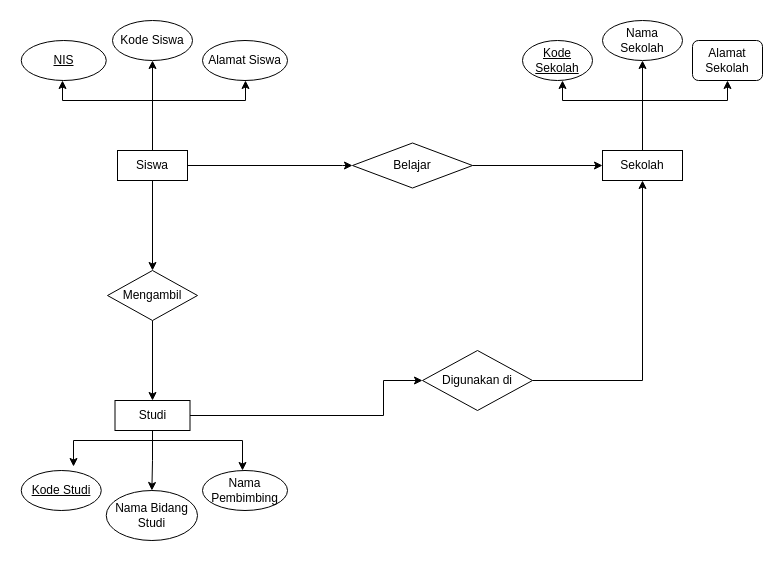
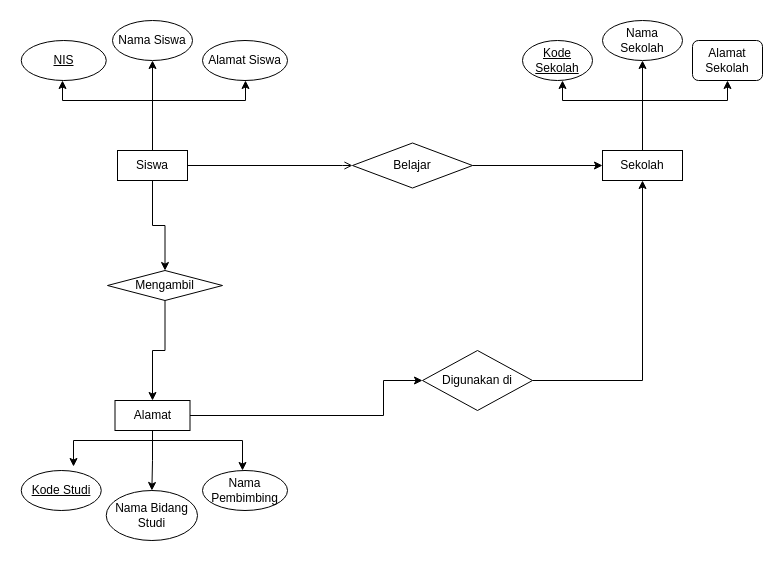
- <mxCell id="24" value="Kode Siswa" style="ellipse;whiteSpace=wrap;html=1;align=center;labelBackgroundColor=none;" vertex="1" parent="1"><mxGeometry x="112" width="80" height="40" as="geometry" y="20" /></mxCell>
+ <mxCell id="24" value="Nama Siswa" style="ellipse;whiteSpace=wrap;html=1;align=center;labelBackgroundColor=none;" vertex="1" parent="1"><mxGeometry x="112" width="80" height="40" as="geometry" y="20" /></mxCell>
- <mxCell id="16" value="" style="edgeStyle=orthogonalEdgeStyle;rounded=0;orthogonalLoop=1;jettySize=auto;html=1;entryX=0;entryY=0.5;entryDx=0;entryDy=0;" edge="1" parent="1" source="18" target="20"><mxGeometry relative="1" as="geometry"><mxPoint x="262" y="165" as="targetPoint" /><Array as="points"><mxPoint x="342" y="165" /></Array></mxGeometry></mxCell>
+ <mxCell id="16" value="" style="edgeStyle=orthogonalEdgeStyle;rounded=0;orthogonalLoop=1;jettySize=auto;html=1;entryX=0;entryY=0.5;entryDx=0;entryDy=0;endArrow=open;" edge="1" parent="1" source="18" target="20"><mxGeometry relative="1" as="geometry"><mxPoint x="262" y="165" as="targetPoint" /><Array as="points"><mxPoint x="342" y="165" /></Array></mxGeometry></mxCell>
- <mxCell id="3" value="Mengambil" style="shape=rhombus;perimeter=rhombusPerimeter;whiteSpace=wrap;html=1;align=center;labelBackgroundColor=none;" vertex="1" parent="1"><mxGeometry x="107" y="270" width="90" height="50" as="geometry" /></mxCell>
+ <mxCell id="3" value="Mengambil" style="shape=rhombus;perimeter=rhombusPerimeter;whiteSpace=wrap;html=1;align=center;labelBackgroundColor=none;" vertex="1" parent="1"><mxGeometry x="107" y="270" width="115" height="30" as="geometry" /></mxCell>
- <mxCell id="8" value="Studi" style="whiteSpace=wrap;html=1;align=center;labelBackgroundColor=none;" vertex="1" parent="1"><mxGeometry x="114.5" y="400" width="75" height="30" as="geometry" /></mxCell>
+ <mxCell id="8" value="Alamat" style="whiteSpace=wrap;html=1;align=center;labelBackgroundColor=none;" vertex="1" parent="1"><mxGeometry x="114.5" y="400" width="75" height="30" as="geometry" /></mxCell>
